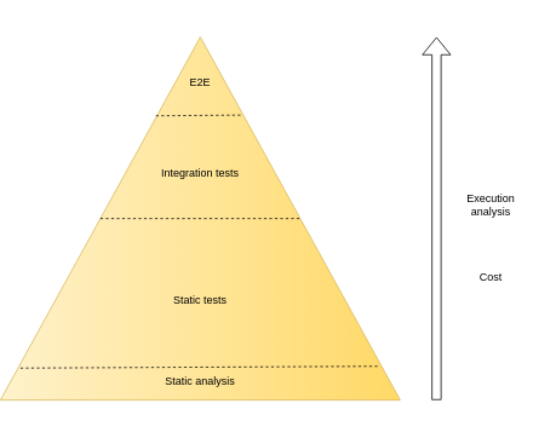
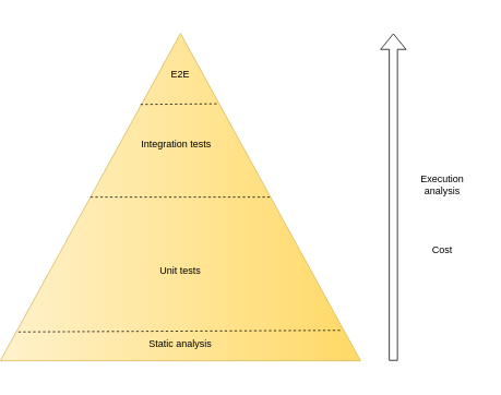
- <mxCell id="8" value="Integration tests" style="text;html=1;strokeColor=none;fillColor=none;align=center;verticalAlign=middle;whiteSpace=wrap;rounded=0;" vertex="1" parent="1"><mxGeometry x="170" y="180" width="100" height="20" as="geometry" /></mxCell>
+ <mxCell id="8" value="Integration tests" style="text;html=1;strokeColor=none;fillColor=none;align=center;verticalAlign=middle;whiteSpace=wrap;rounded=0;" vertex="1" parent="1"><mxGeometry x="165" y="165" width="100" height="20" as="geometry" /></mxCell>
- <mxCell id="7" value="Static tests" style="text;html=1;strokeColor=none;fillColor=none;align=center;verticalAlign=middle;whiteSpace=wrap;rounded=0;" vertex="1" parent="1"><mxGeometry x="170" y="320" width="100" height="20" as="geometry" /></mxCell>
+ <mxCell id="7" value="Unit tests" style="text;html=1;strokeColor=none;fillColor=none;align=center;verticalAlign=middle;whiteSpace=wrap;rounded=0;" vertex="1" parent="1"><mxGeometry x="170" y="320" width="100" height="20" as="geometry" /></mxCell>
